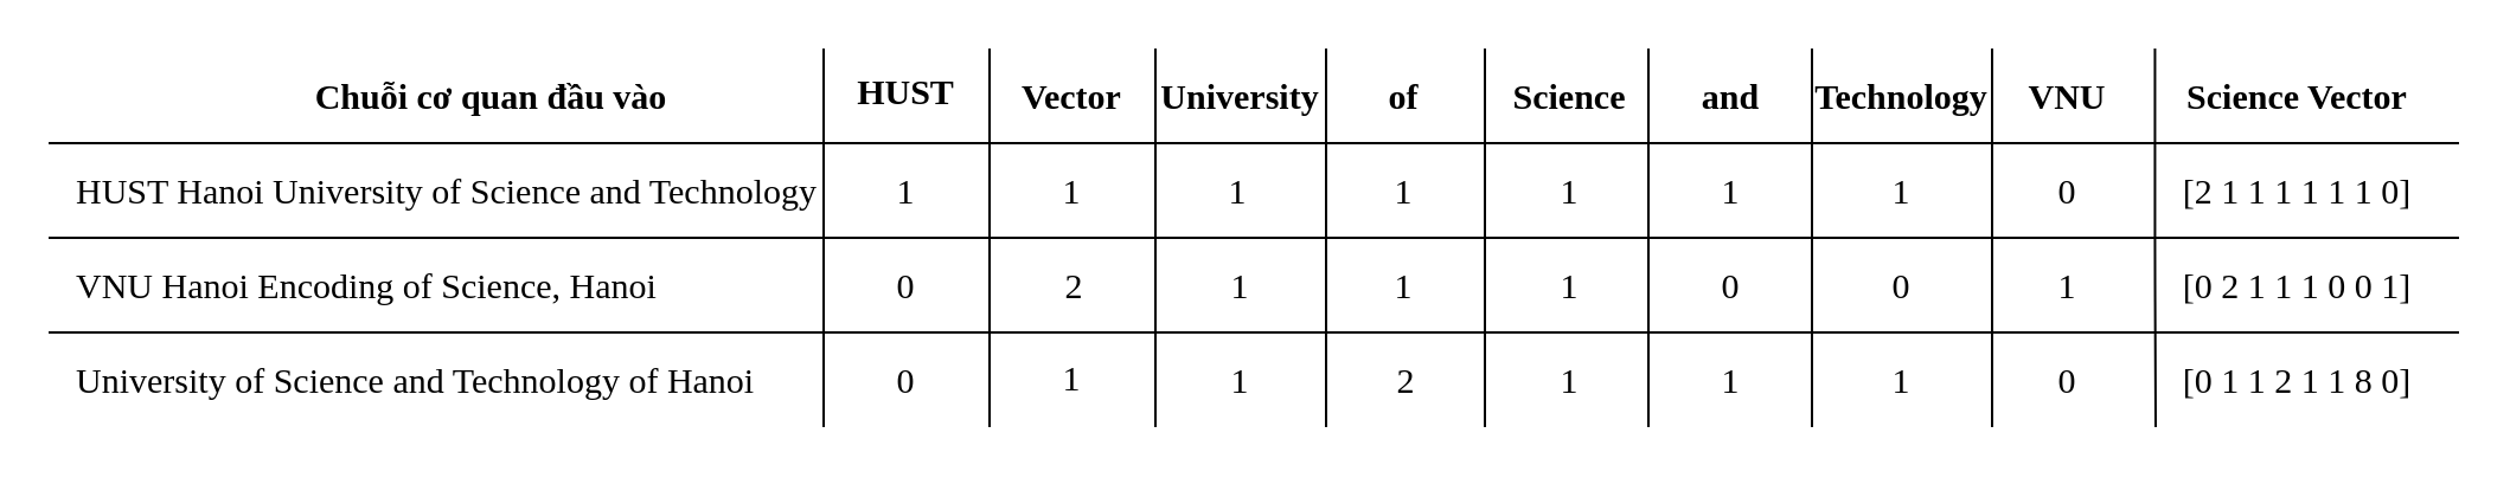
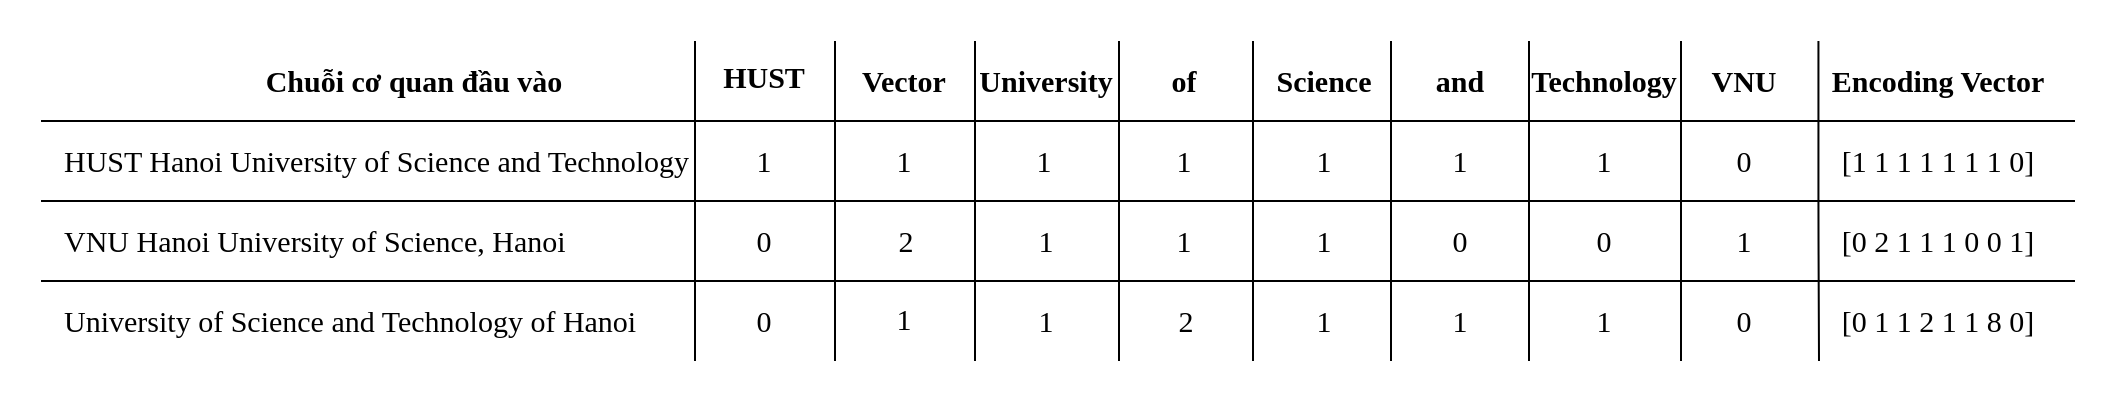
- <mxCell id="12" value="&lt;p&gt;&lt;font face=&quot;Latin Modern&quot; style=&quot;font-size: 15px&quot;&gt;Science Vector&lt;/font&gt;&lt;/p&gt;" style="text;html=1;strokeColor=none;fillColor=none;align=center;verticalAlign=middle;whiteSpace=wrap;rounded=0;fontFamily=Latin Modern 2;FType=w;fontStyle=1" vertex="1" parent="1"><mxGeometry x="909" y="20" width="120" height="40" as="geometry" /></mxCell>
+ <mxCell id="12" value="&lt;p&gt;&lt;font face=&quot;Latin Modern&quot; style=&quot;font-size: 15px&quot;&gt;Encoding Vector&lt;/font&gt;&lt;/p&gt;" style="text;html=1;strokeColor=none;fillColor=none;align=center;verticalAlign=middle;whiteSpace=wrap;rounded=0;fontFamily=Latin Modern 2;FType=w;fontStyle=1" vertex="1" parent="1"><mxGeometry x="909" y="20" width="120" height="40" as="geometry" /></mxCell>
- <mxCell id="27" value="&lt;p&gt;&lt;span style=&quot;font-family: &amp;#34;latin modern&amp;#34;&quot;&gt;&lt;font style=&quot;font-size: 15px&quot;&gt;[2 1 1 1 1 1 1 0]&lt;/font&gt;&lt;/span&gt;&lt;br&gt;&lt;/p&gt;" style="text;html=1;strokeColor=none;fillColor=none;align=center;verticalAlign=middle;whiteSpace=wrap;rounded=0;fontFamily=Latin Modern 2;FType=w;" vertex="1" parent="1"><mxGeometry x="909" y="60" width="120" height="39" as="geometry" /></mxCell>
+ <mxCell id="27" value="&lt;p&gt;&lt;span style=&quot;font-family: &amp;#34;latin modern&amp;#34;&quot;&gt;&lt;font style=&quot;font-size: 15px&quot;&gt;[1 1 1 1 1 1 1 0]&lt;/font&gt;&lt;/span&gt;&lt;br&gt;&lt;/p&gt;" style="text;html=1;strokeColor=none;fillColor=none;align=center;verticalAlign=middle;whiteSpace=wrap;rounded=0;fontFamily=Latin Modern 2;FType=w;" vertex="1" parent="1"><mxGeometry x="909" y="60" width="120" height="39" as="geometry" /></mxCell>
- <mxCell id="15" value="&lt;p&gt;&lt;span style=&quot;font-family: &amp;#34;latin modern&amp;#34;&quot;&gt;&lt;font style=&quot;font-size: 15px&quot;&gt;VNU Hanoi Encoding of Science, Hanoi&lt;/font&gt;&lt;/span&gt;&lt;br&gt;&lt;/p&gt;" style="text;html=1;strokeColor=none;fillColor=none;align=left;verticalAlign=middle;whiteSpace=wrap;rounded=0;fontFamily=Latin Modern 2;FType=w;" vertex="1" parent="1"><mxGeometry x="30" y="100" width="317" height="40" as="geometry" /></mxCell>
+ <mxCell id="15" value="&lt;p&gt;&lt;span style=&quot;font-family: &amp;#34;latin modern&amp;#34;&quot;&gt;&lt;font style=&quot;font-size: 15px&quot;&gt;VNU Hanoi University of Science, Hanoi&lt;/font&gt;&lt;/span&gt;&lt;br&gt;&lt;/p&gt;" style="text;html=1;strokeColor=none;fillColor=none;align=left;verticalAlign=middle;whiteSpace=wrap;rounded=0;fontFamily=Latin Modern 2;FType=w;" vertex="1" parent="1"><mxGeometry x="30" y="100" width="317" height="40" as="geometry" /></mxCell>
